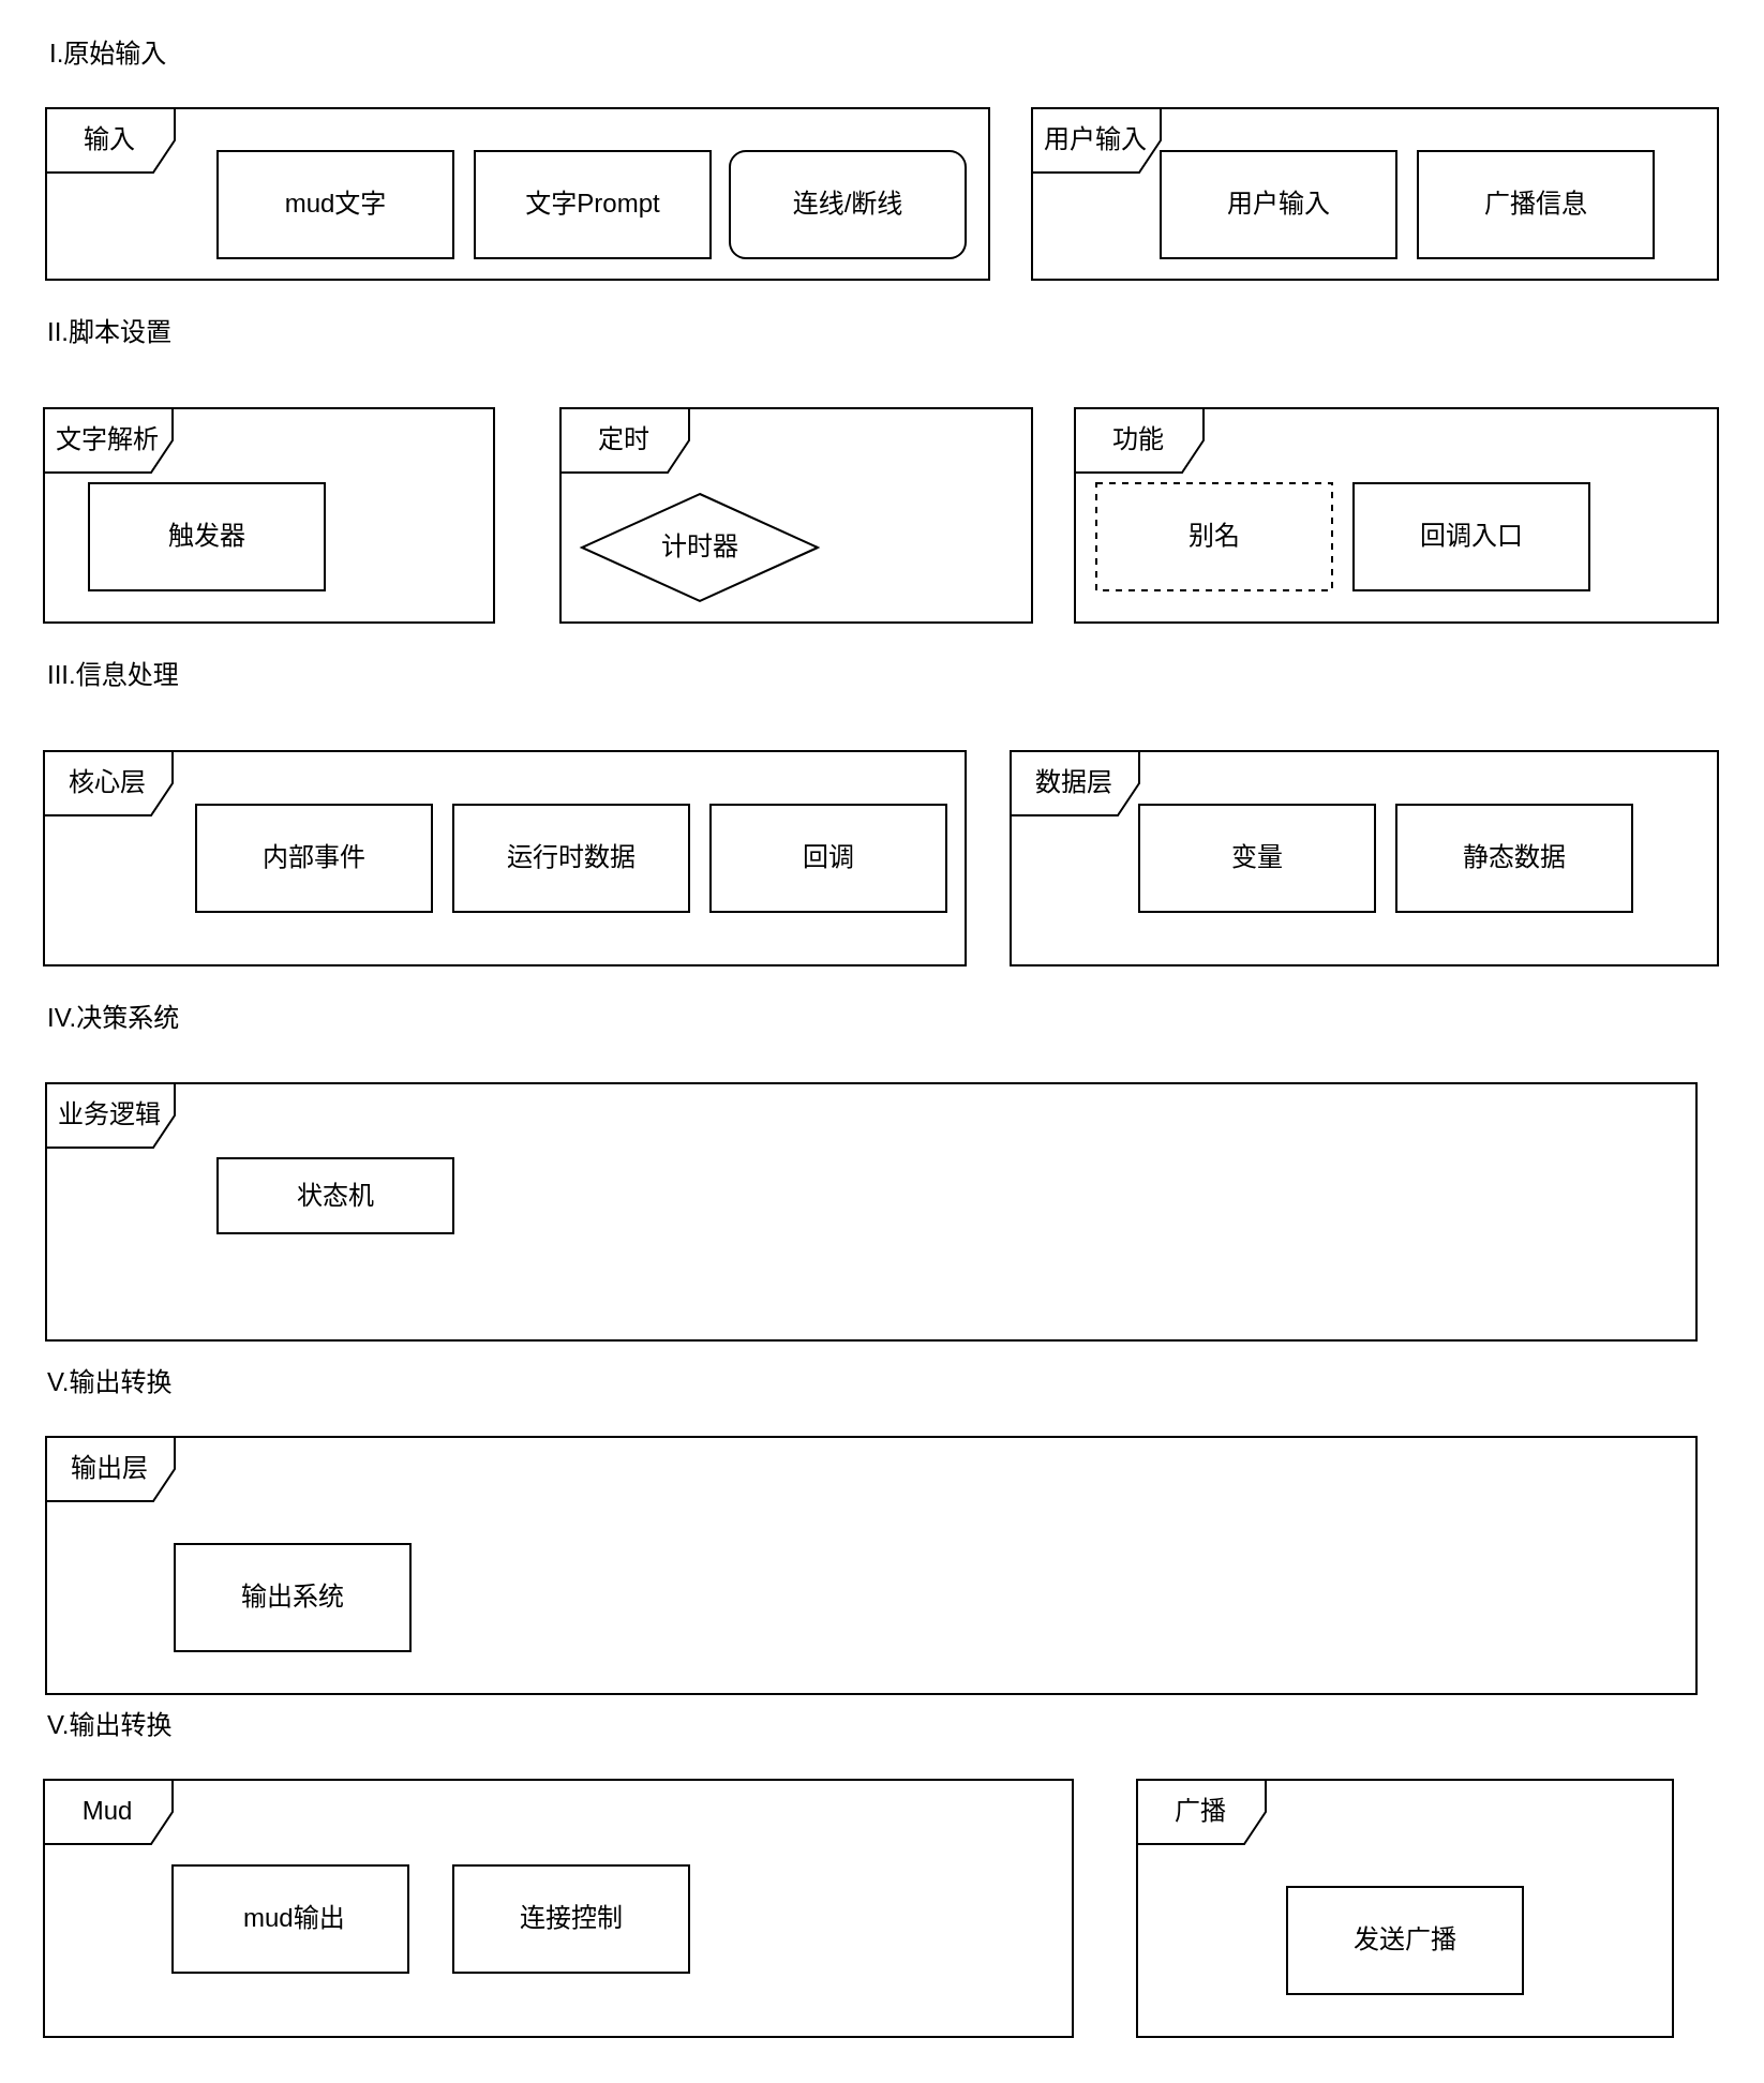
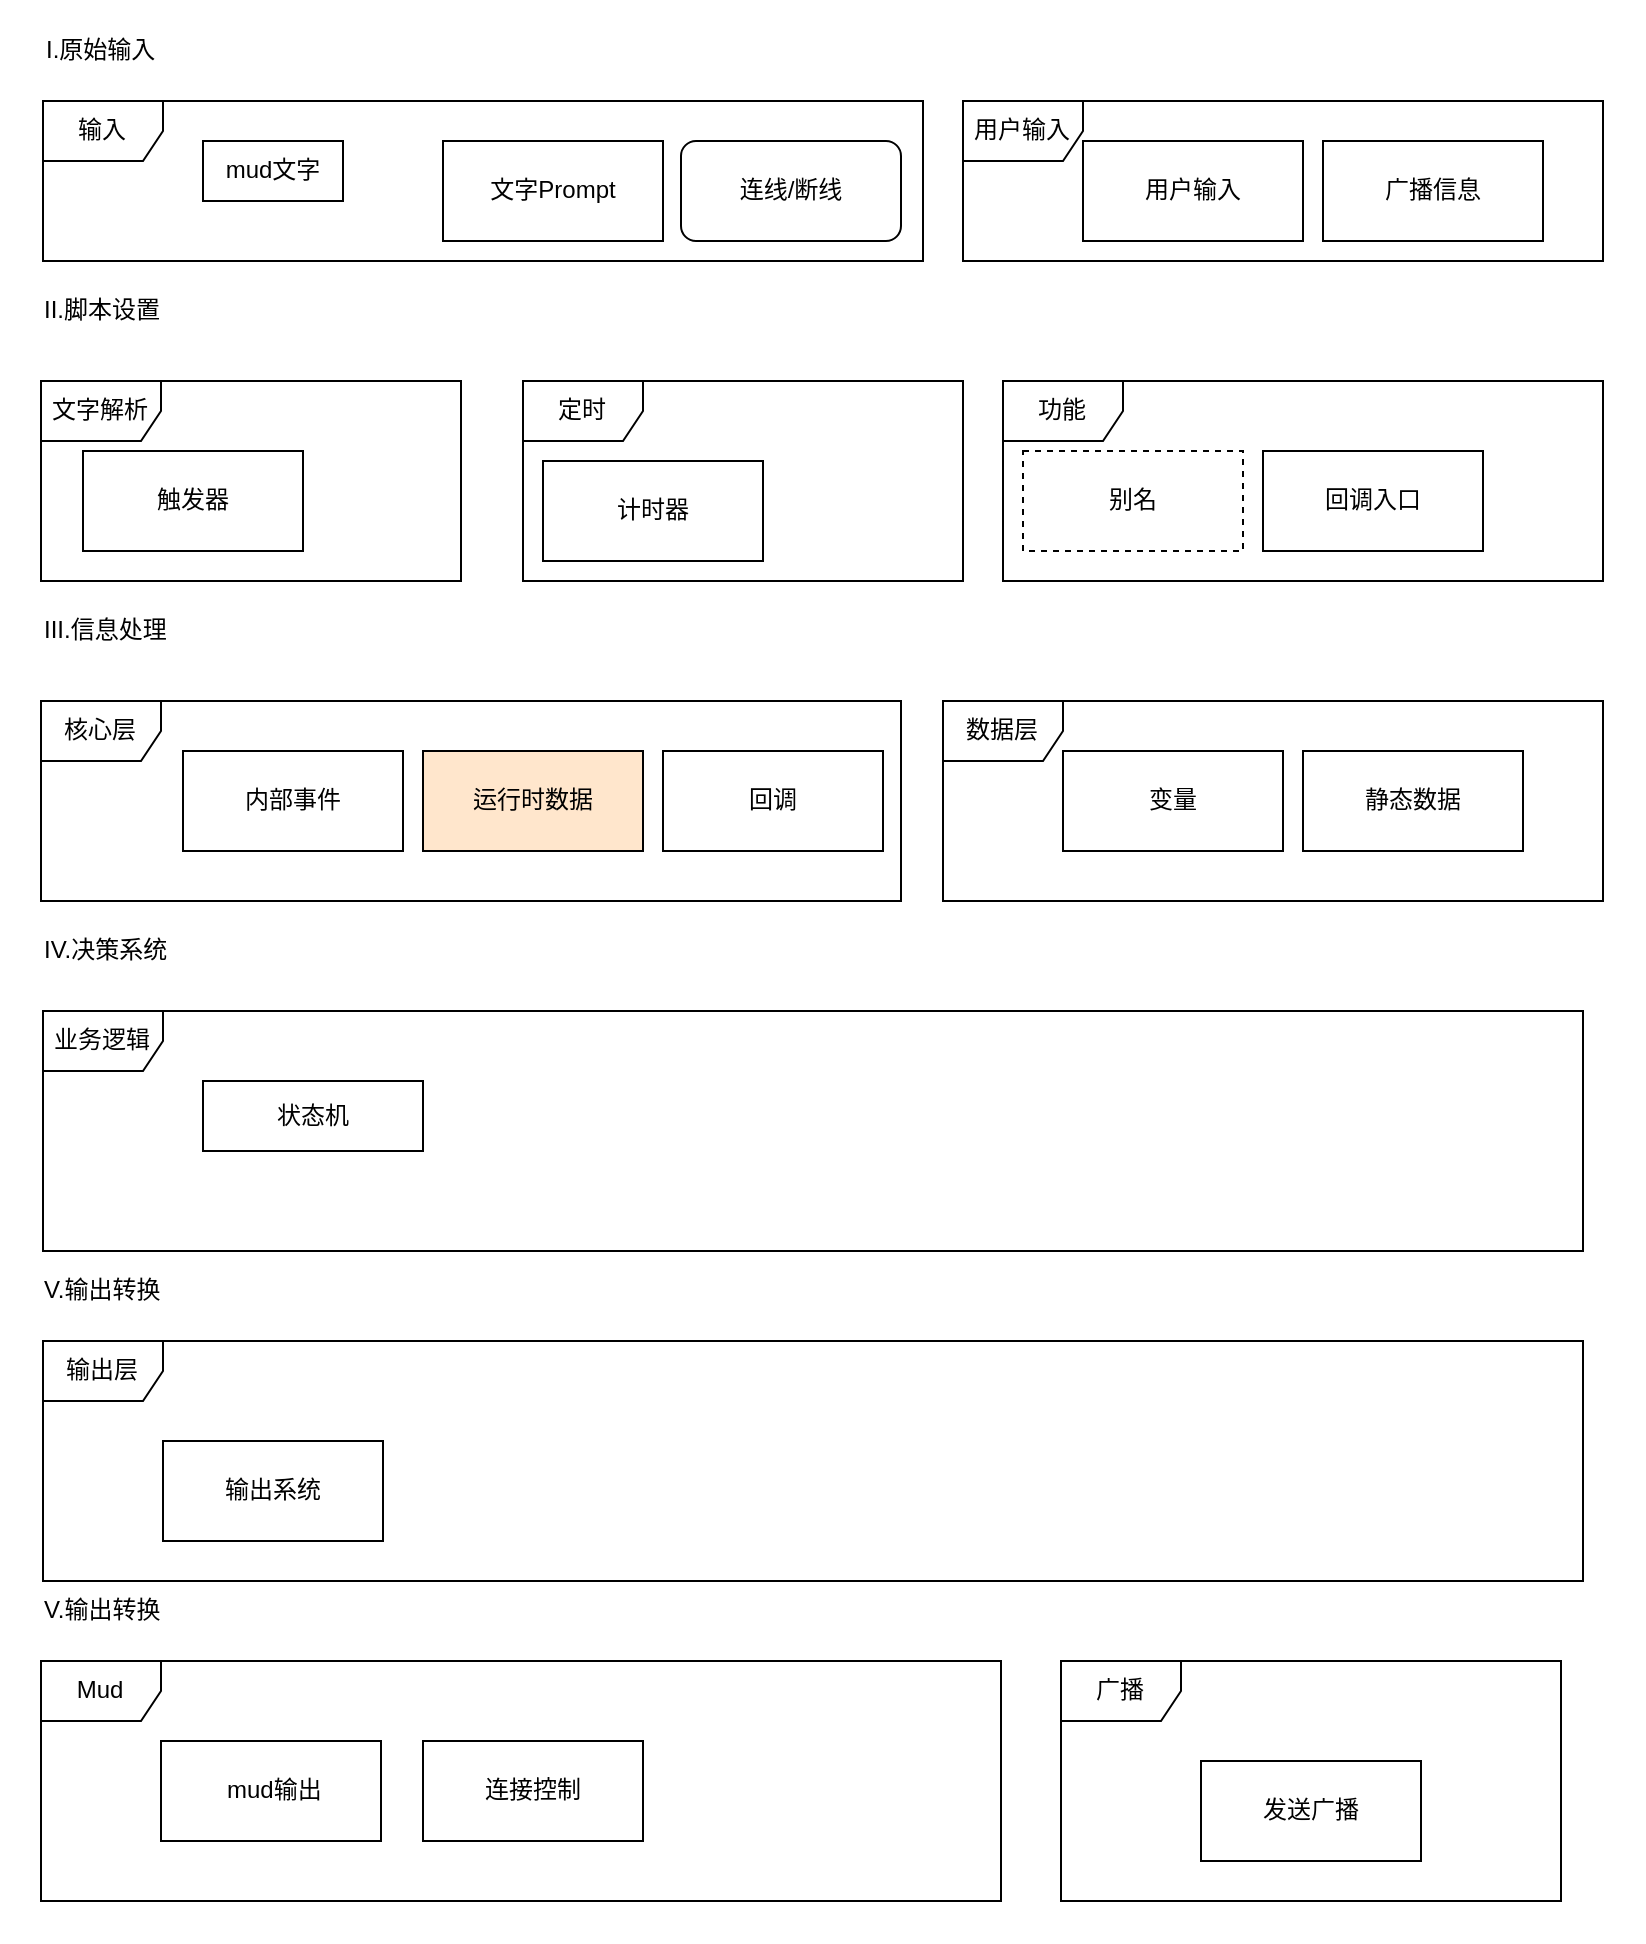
- <mxCell id="3" value="mud文字" style="html=1;" vertex="1" parent="1"><mxGeometry x="101" y="70" width="110" height="50" as="geometry" /></mxCell>
+ <mxCell id="3" value="mud文字" style="html=1;" vertex="1" parent="1"><mxGeometry x="101" y="70" width="70" height="30" as="geometry" /></mxCell>
- <mxCell id="12" value="计时器" style="rhombus;html=1;" vertex="1" parent="1"><mxGeometry x="271" y="230" width="110" height="50" as="geometry" /></mxCell>
+ <mxCell id="12" value="计时器" style="html=1;" vertex="1" parent="1"><mxGeometry x="271" y="230" width="110" height="50" as="geometry" /></mxCell>
- <mxCell id="18" value="运行时数据" style="html=1;" vertex="1" parent="1"><mxGeometry x="211" y="375" width="110" height="50" as="geometry" /></mxCell>
+ <mxCell id="18" value="运行时数据" style="html=1;fillColor=#ffe6cc;" vertex="1" parent="1"><mxGeometry x="211" y="375" width="110" height="50" as="geometry" /></mxCell>
